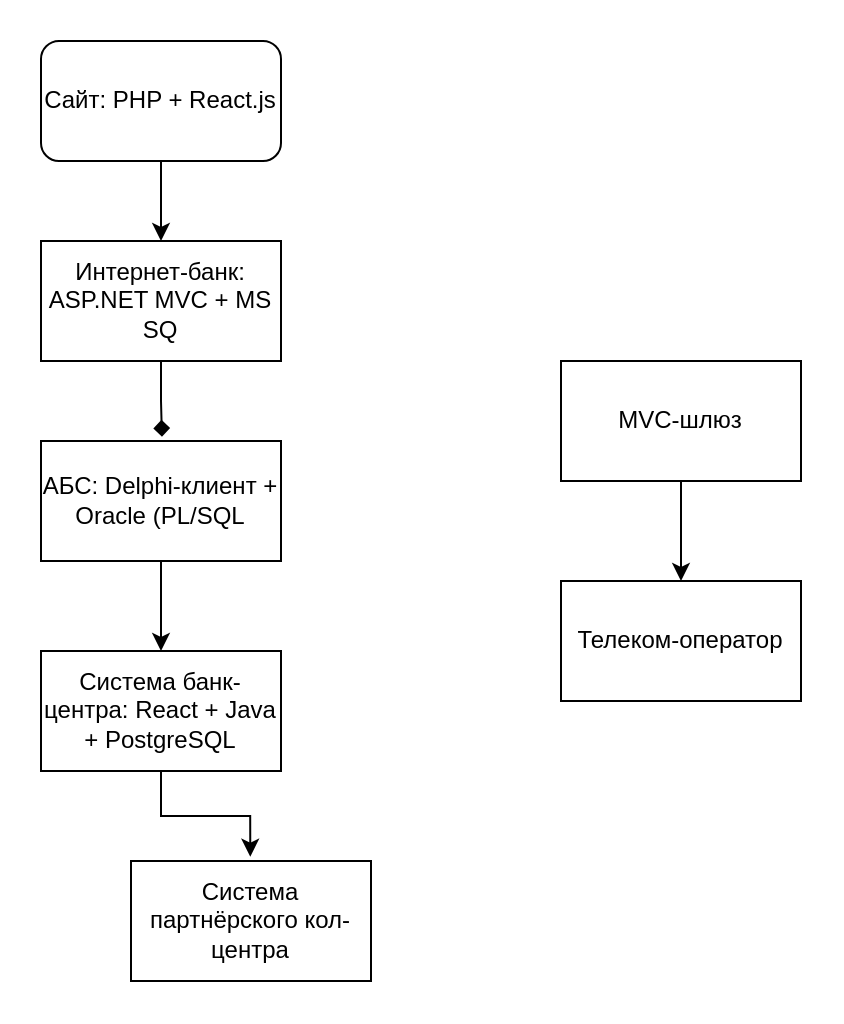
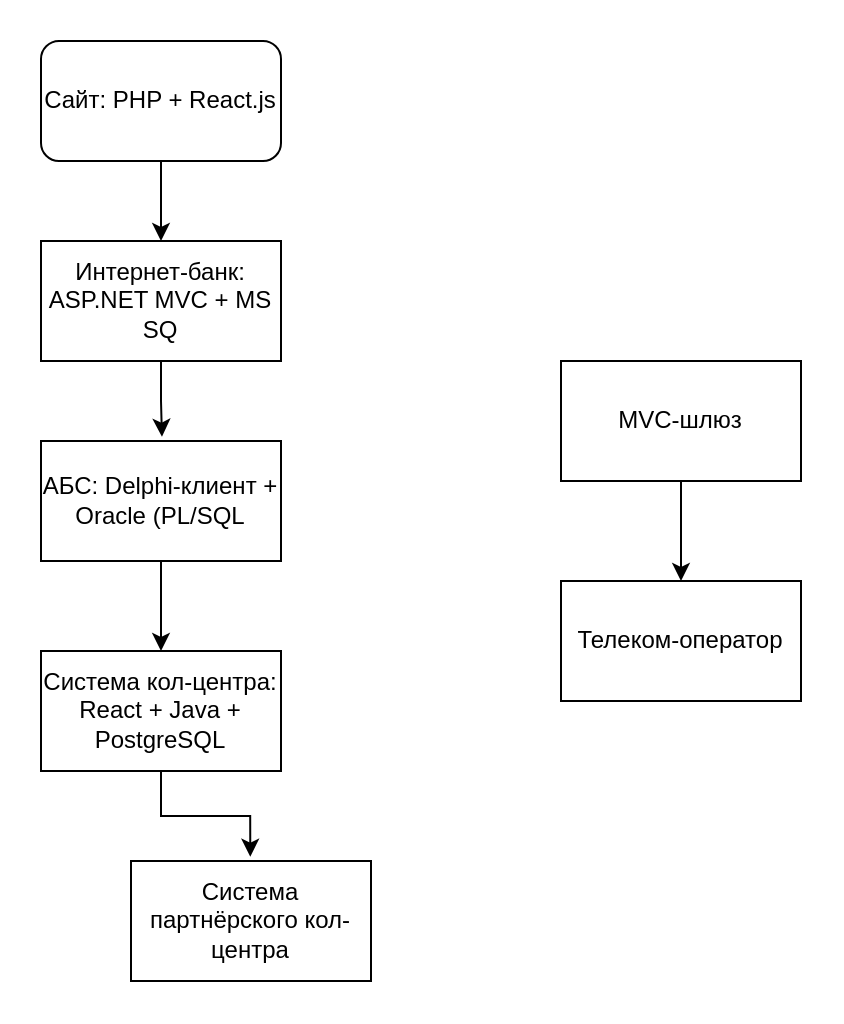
- <mxCell id="12" style="edgeStyle=orthogonalEdgeStyle;rounded=0;orthogonalLoop=1;jettySize=auto;html=1;entryX=0.504;entryY=-0.036;entryDx=0;entryDy=0;entryPerimeter=0;endArrow=diamond;" edge="1" parent="1" source="4" target="6"><mxGeometry relative="1" as="geometry" /></mxCell>
+ <mxCell id="12" style="edgeStyle=orthogonalEdgeStyle;rounded=0;orthogonalLoop=1;jettySize=auto;html=1;entryX=0.504;entryY=-0.036;entryDx=0;entryDy=0;entryPerimeter=0;" edge="1" parent="1" source="4" target="6"><mxGeometry relative="1" as="geometry" /></mxCell>
- <mxCell id="7" value="&lt;span style=&quot;text-align: left;&quot;&gt;Система банк-центра: React + Java + PostgreSQL&lt;/span&gt;" style="rounded=0;whiteSpace=wrap;html=1;" vertex="1" parent="1"><mxGeometry x="20" y="325" width="120" height="60" as="geometry" /></mxCell>
+ <mxCell id="7" value="&lt;span style=&quot;text-align: left;&quot;&gt;Система кол-центра: React + Java + PostgreSQL&lt;/span&gt;" style="rounded=0;whiteSpace=wrap;html=1;" vertex="1" parent="1"><mxGeometry x="20" y="325" width="120" height="60" as="geometry" /></mxCell>
